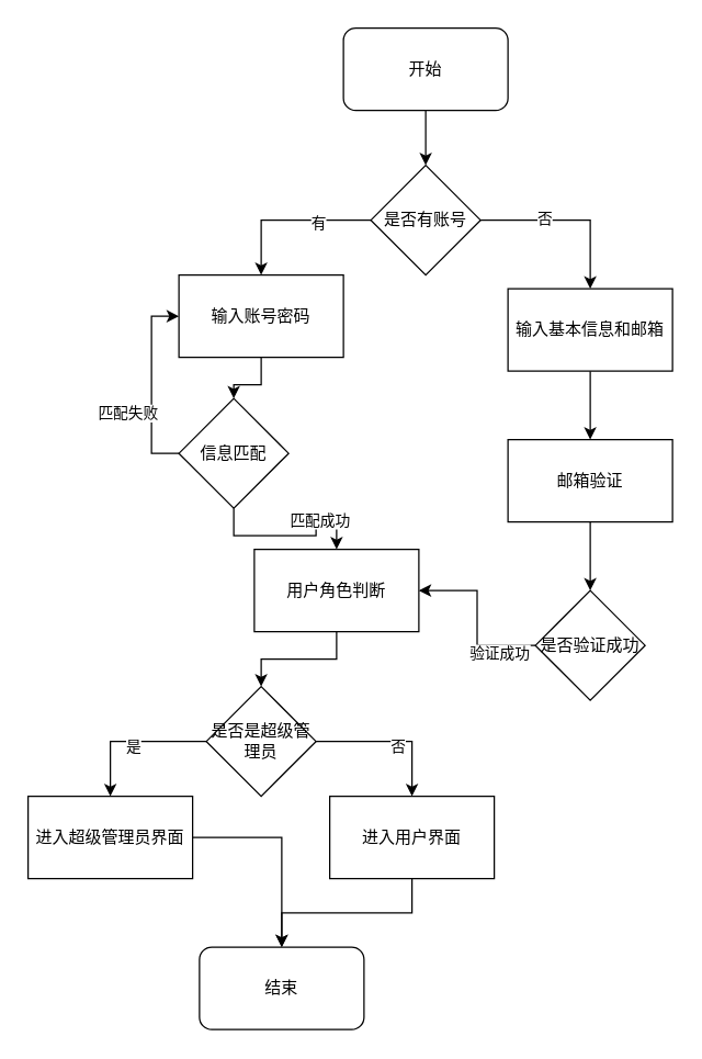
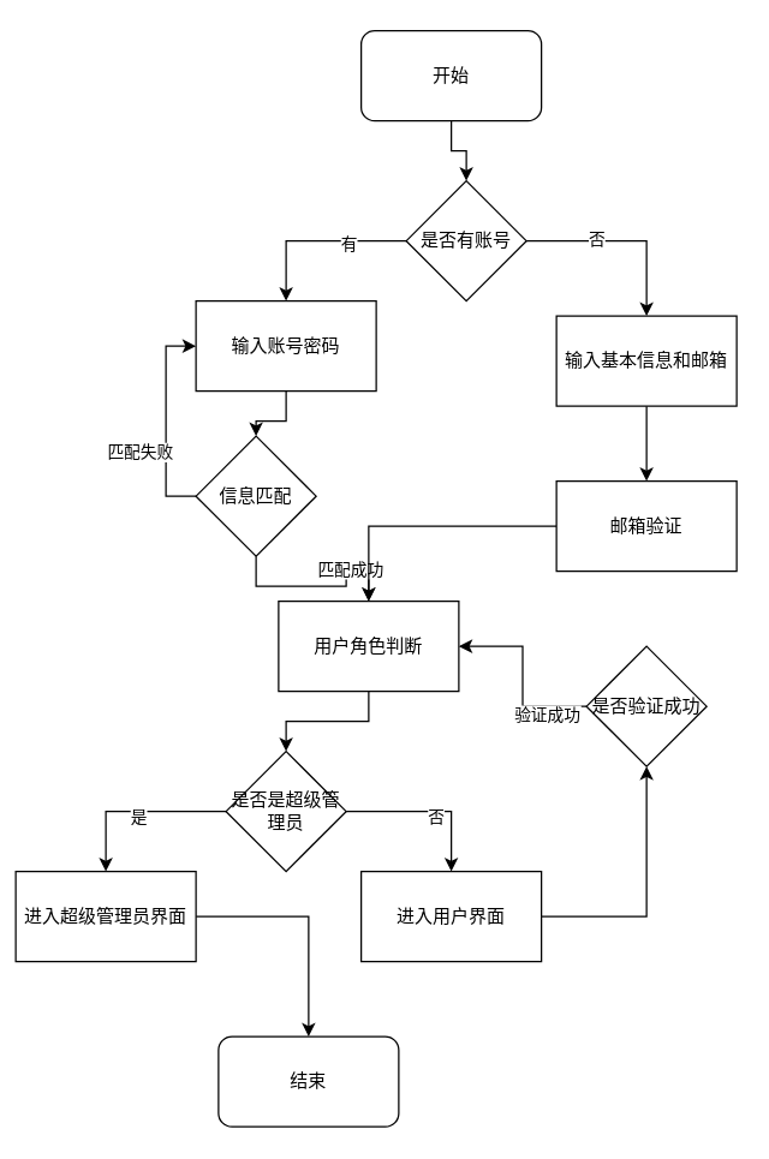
- <mxCell id="3" value="开始" style="rounded=1;whiteSpace=wrap;html=1;" vertex="1" parent="1"><mxGeometry x="250" y="20" width="120" height="60" as="geometry" /></mxCell>
+ <mxCell id="3" value="开始" style="rounded=1;whiteSpace=wrap;html=1;" vertex="1" parent="1"><mxGeometry x="240" y="20" width="120" height="60" as="geometry" /></mxCell>
- <mxCell id="28" style="edgeStyle=orthogonalEdgeStyle;rounded=0;orthogonalLoop=1;jettySize=auto;html=1;" edge="1" parent="1" source="29" target="32"><mxGeometry relative="1" as="geometry" /></mxCell>
+ <mxCell id="28" style="edgeStyle=orthogonalEdgeStyle;rounded=0;orthogonalLoop=1;jettySize=auto;html=1;" edge="1" parent="1" source="29" target="34"><mxGeometry relative="1" as="geometry" /></mxCell>
- <mxCell id="23" value="进入超级管理员界面" style="rounded=0;whiteSpace=wrap;html=1;" vertex="1" parent="1"><mxGeometry x="20" y="580" width="120" height="60" as="geometry" /></mxCell>
+ <mxCell id="23" value="进入超级管理员界面" style="rounded=0;whiteSpace=wrap;html=1;" vertex="1" parent="1"><mxGeometry x="10" y="580" width="120" height="60" as="geometry" /></mxCell>
- <mxCell id="26" style="edgeStyle=orthogonalEdgeStyle;rounded=0;orthogonalLoop=1;jettySize=auto;html=1;entryX=0.5;entryY=0;entryDx=0;entryDy=0;" edge="1" parent="1" source="27" target="4"><mxGeometry relative="1" as="geometry" /></mxCell>
+ <mxCell id="26" style="edgeStyle=orthogonalEdgeStyle;rounded=0;orthogonalLoop=1;jettySize=auto;html=1;" edge="1" parent="1" source="27" target="32"><mxGeometry relative="1" as="geometry" /></mxCell>
